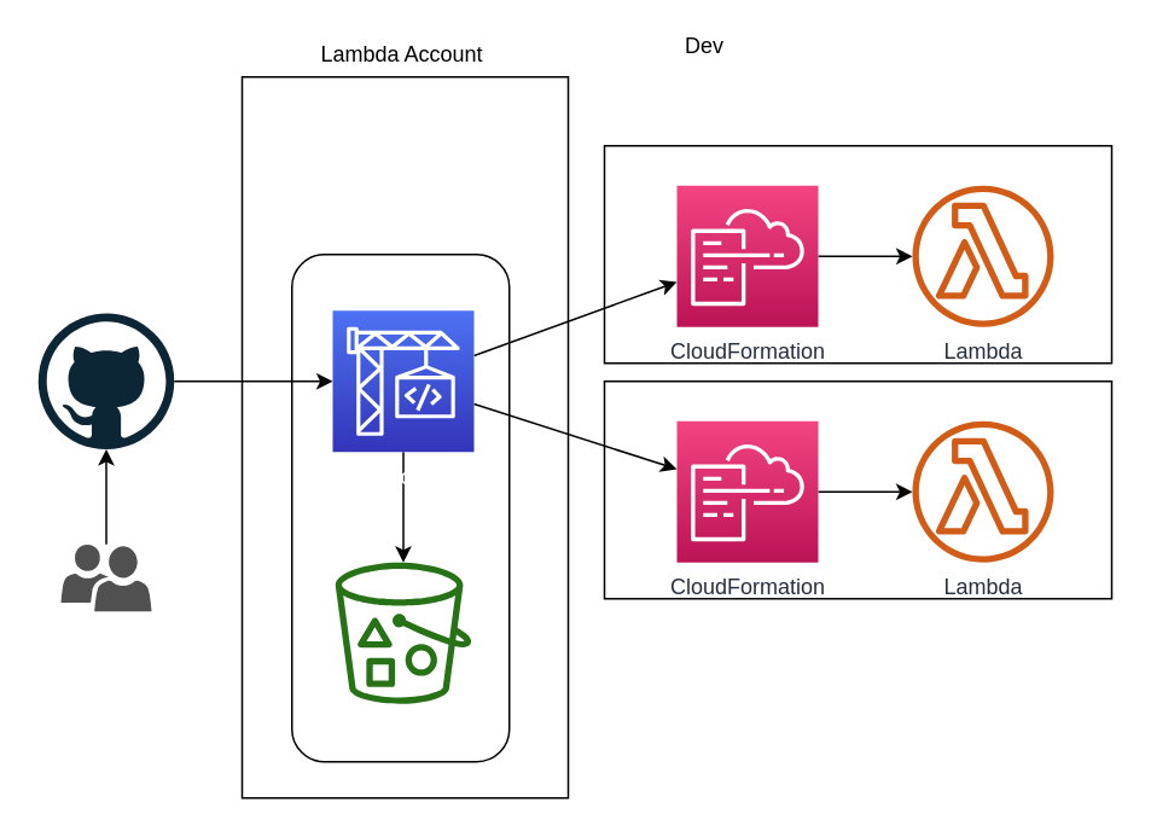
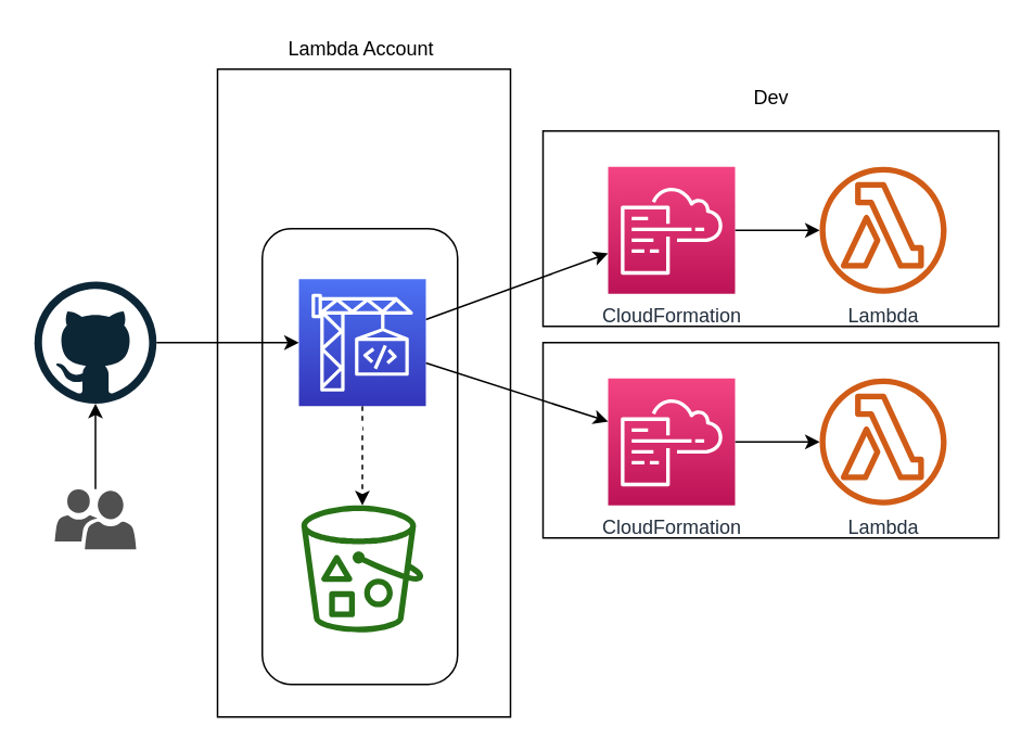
- <mxCell id="22" value="Dev" style="text;html=1;align=center;verticalAlign=middle;resizable=0;points=[];autosize=1;" vertex="1" parent="1"><mxGeometry x="368" y="15" width="40" height="20" as="geometry" /></mxCell>
+ <mxCell id="22" value="Dev" style="text;html=1;align=center;verticalAlign=middle;resizable=0;points=[];autosize=1;" vertex="1" parent="1"><mxGeometry x="453" y="50" width="40" height="20" as="geometry" /></mxCell>
- <mxCell id="11" style="edgeStyle=orthogonalEdgeStyle;rounded=0;orthogonalLoop=1;jettySize=auto;html=1;" parent="1" source="14" target="15" edge="1"><mxGeometry relative="1" as="geometry" /></mxCell>
+ <mxCell id="11" style="edgeStyle=orthogonalEdgeStyle;rounded=0;orthogonalLoop=1;jettySize=auto;html=1;dashed=1;" parent="1" source="14" target="15" edge="1"><mxGeometry relative="1" as="geometry" /></mxCell>
